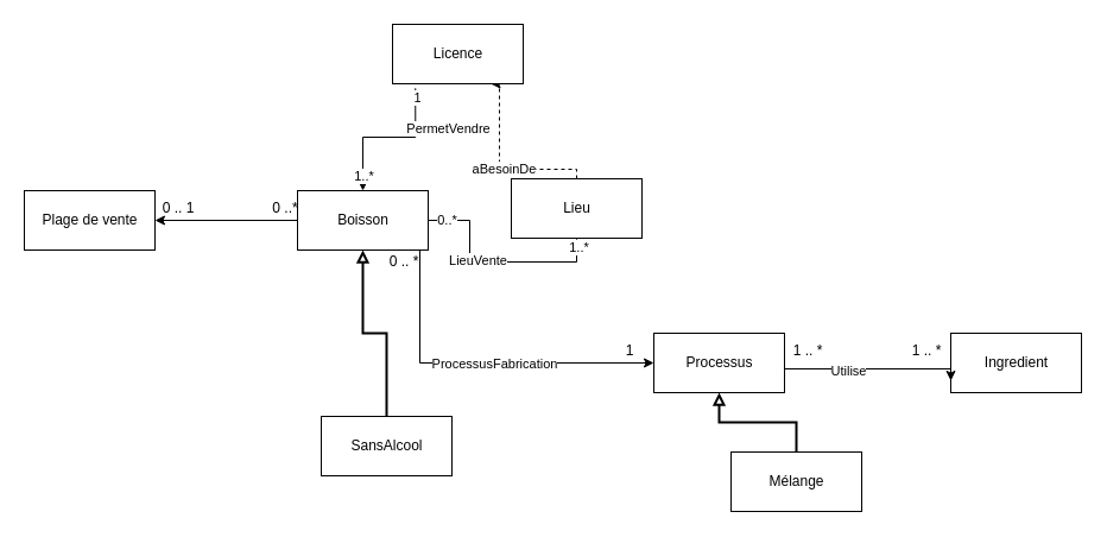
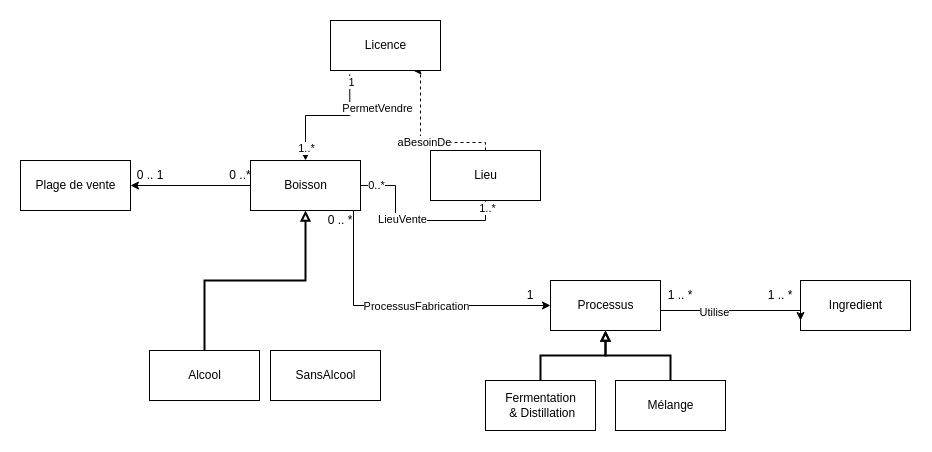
+ <mxCell id="5" style="edgeStyle=orthogonalEdgeStyle;rounded=0;orthogonalLoop=1;jettySize=auto;html=1;exitX=0.5;exitY=0;exitDx=0;exitDy=0;entryX=0.5;entryY=1;entryDx=0;entryDy=0;endArrow=block;endFill=0;strokeWidth=2;" edge="1" parent="1" source="2" target="13"><mxGeometry relative="1" as="geometry" /></mxCell>
- <mxCell id="3" style="edgeStyle=orthogonalEdgeStyle;rounded=0;orthogonalLoop=1;jettySize=auto;html=1;exitX=0.5;exitY=0;exitDx=0;exitDy=0;entryX=0.5;entryY=1;entryDx=0;entryDy=0;endArrow=block;endFill=0;strokeWidth=2;" edge="1" parent="1" source="4" target="13"><mxGeometry relative="1" as="geometry" /></mxCell>
+ <mxCell id="29" style="edgeStyle=orthogonalEdgeStyle;rounded=0;orthogonalLoop=1;jettySize=auto;html=1;exitX=0.5;exitY=0;exitDx=0;exitDy=0;entryX=0.5;entryY=1;entryDx=0;entryDy=0;endArrow=block;endFill=0;strokeWidth=2;" edge="1" parent="1" source="30" target="17"><mxGeometry relative="1" as="geometry" /></mxCell>
+ <mxCell id="2" value="Alcool" style="html=1;" vertex="1" parent="1"><mxGeometry x="149" y="350" width="110" height="50" as="geometry" /></mxCell>
+ <mxCell id="30" value="Fermentation&lt;br&gt;&amp;nbsp;&amp;amp; Distillation" style="html=1;" vertex="1" parent="1"><mxGeometry x="485" y="380" width="110" height="50" as="geometry" /></mxCell>
